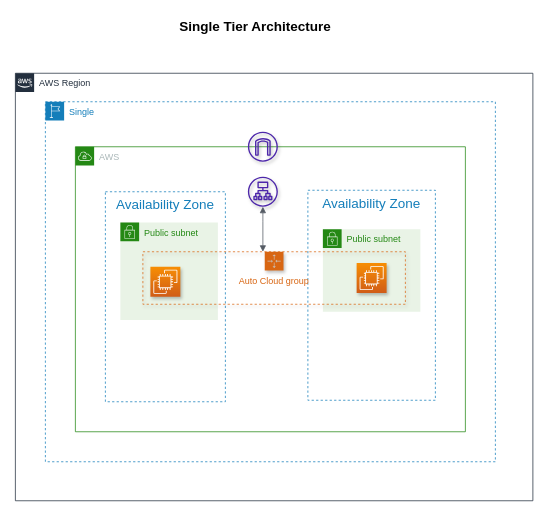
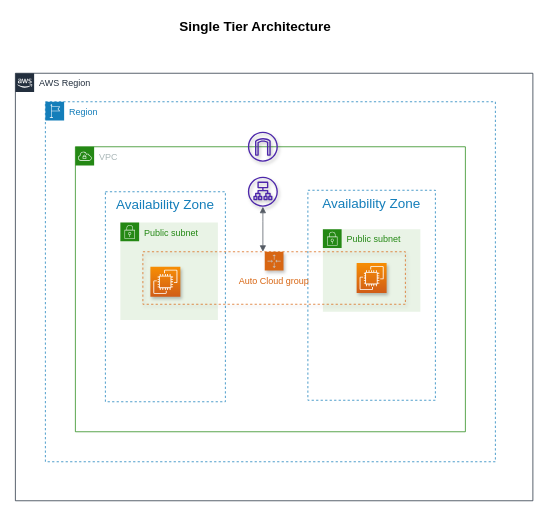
- <mxCell id="5" value="Single" style="points=[[0,0],[0.25,0],[0.5,0],[0.75,0],[1,0],[1,0.25],[1,0.5],[1,0.75],[1,1],[0.75,1],[0.5,1],[0.25,1],[0,1],[0,0.75],[0,0.5],[0,0.25]];outlineConnect=0;gradientColor=none;html=1;whiteSpace=wrap;fontSize=12;fontStyle=0;container=1;pointerEvents=0;collapsible=0;recursiveResize=0;shape=mxgraph.aws4.group;grIcon=mxgraph.aws4.group_region;strokeColor=#147EBA;fillColor=none;verticalAlign=top;align=left;spacingLeft=30;fontColor=#147EBA;dashed=1;" vertex="1" parent="1"><mxGeometry x="60" y="135" width="600" height="480" as="geometry" /></mxCell>
+ <mxCell id="5" value="Region" style="points=[[0,0],[0.25,0],[0.5,0],[0.75,0],[1,0],[1,0.25],[1,0.5],[1,0.75],[1,1],[0.75,1],[0.5,1],[0.25,1],[0,1],[0,0.75],[0,0.5],[0,0.25]];outlineConnect=0;gradientColor=none;html=1;whiteSpace=wrap;fontSize=12;fontStyle=0;container=1;pointerEvents=0;collapsible=0;recursiveResize=0;shape=mxgraph.aws4.group;grIcon=mxgraph.aws4.group_region;strokeColor=#147EBA;fillColor=none;verticalAlign=top;align=left;spacingLeft=30;fontColor=#147EBA;dashed=1;" vertex="1" parent="1"><mxGeometry x="60" y="135" width="600" height="480" as="geometry" /></mxCell>
- <mxCell id="4" value="AWS" style="points=[[0,0],[0.25,0],[0.5,0],[0.75,0],[1,0],[1,0.25],[1,0.5],[1,0.75],[1,1],[0.75,1],[0.5,1],[0.25,1],[0,1],[0,0.75],[0,0.5],[0,0.25]];outlineConnect=0;gradientColor=none;html=1;whiteSpace=wrap;fontSize=12;fontStyle=0;container=1;pointerEvents=0;collapsible=0;recursiveResize=0;shape=mxgraph.aws4.group;grIcon=mxgraph.aws4.group_vpc;strokeColor=#248814;fillColor=none;verticalAlign=top;align=left;spacingLeft=30;fontColor=#AAB7B8;dashed=0;" vertex="1" parent="1"><mxGeometry x="100" y="195" width="520" height="380" as="geometry" /></mxCell>
+ <mxCell id="4" value="VPC" style="points=[[0,0],[0.25,0],[0.5,0],[0.75,0],[1,0],[1,0.25],[1,0.5],[1,0.75],[1,1],[0.75,1],[0.5,1],[0.25,1],[0,1],[0,0.75],[0,0.5],[0,0.25]];outlineConnect=0;gradientColor=none;html=1;whiteSpace=wrap;fontSize=12;fontStyle=0;container=1;pointerEvents=0;collapsible=0;recursiveResize=0;shape=mxgraph.aws4.group;grIcon=mxgraph.aws4.group_vpc;strokeColor=#248814;fillColor=none;verticalAlign=top;align=left;spacingLeft=30;fontColor=#AAB7B8;dashed=0;" vertex="1" parent="1"><mxGeometry x="100" y="195" width="520" height="380" as="geometry" /></mxCell>
